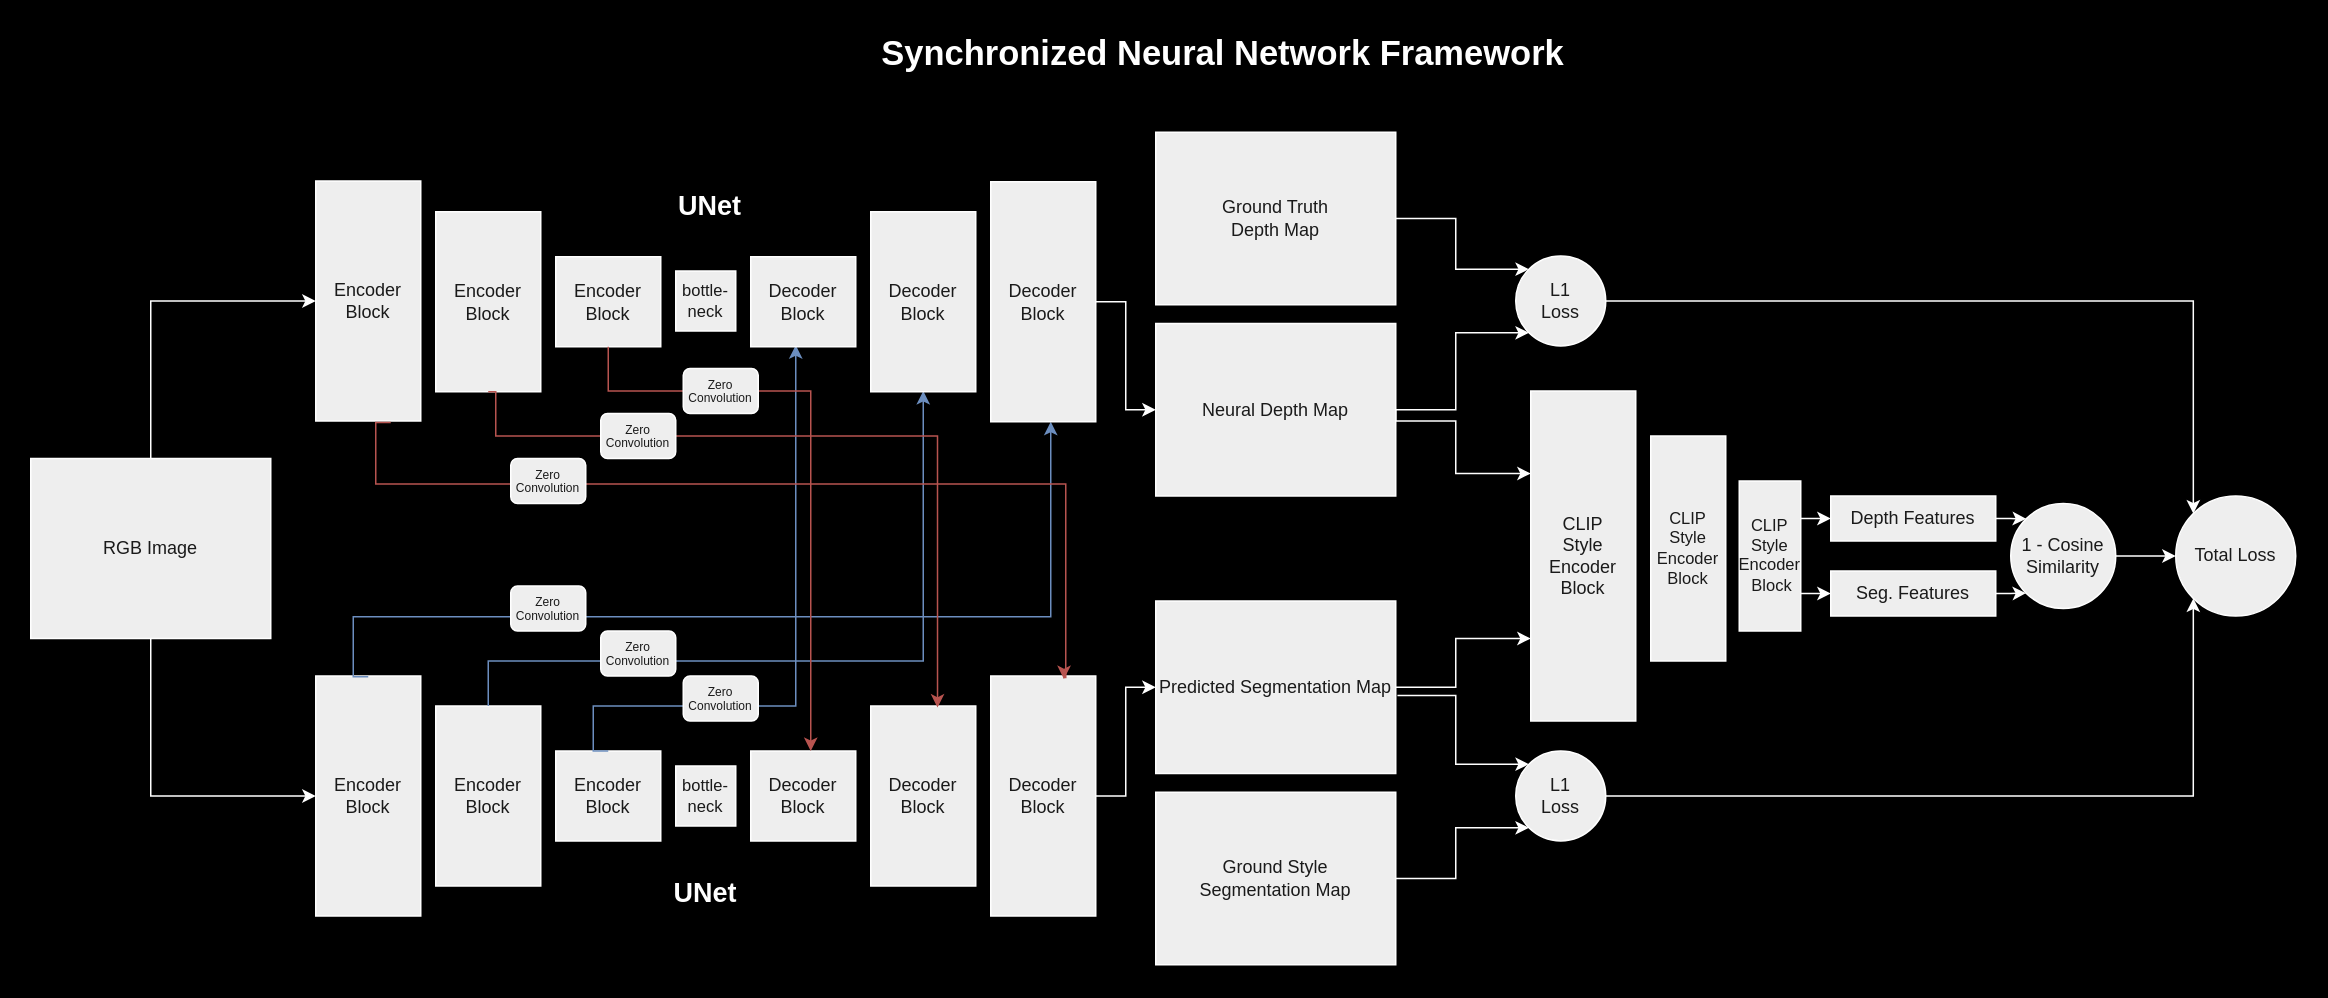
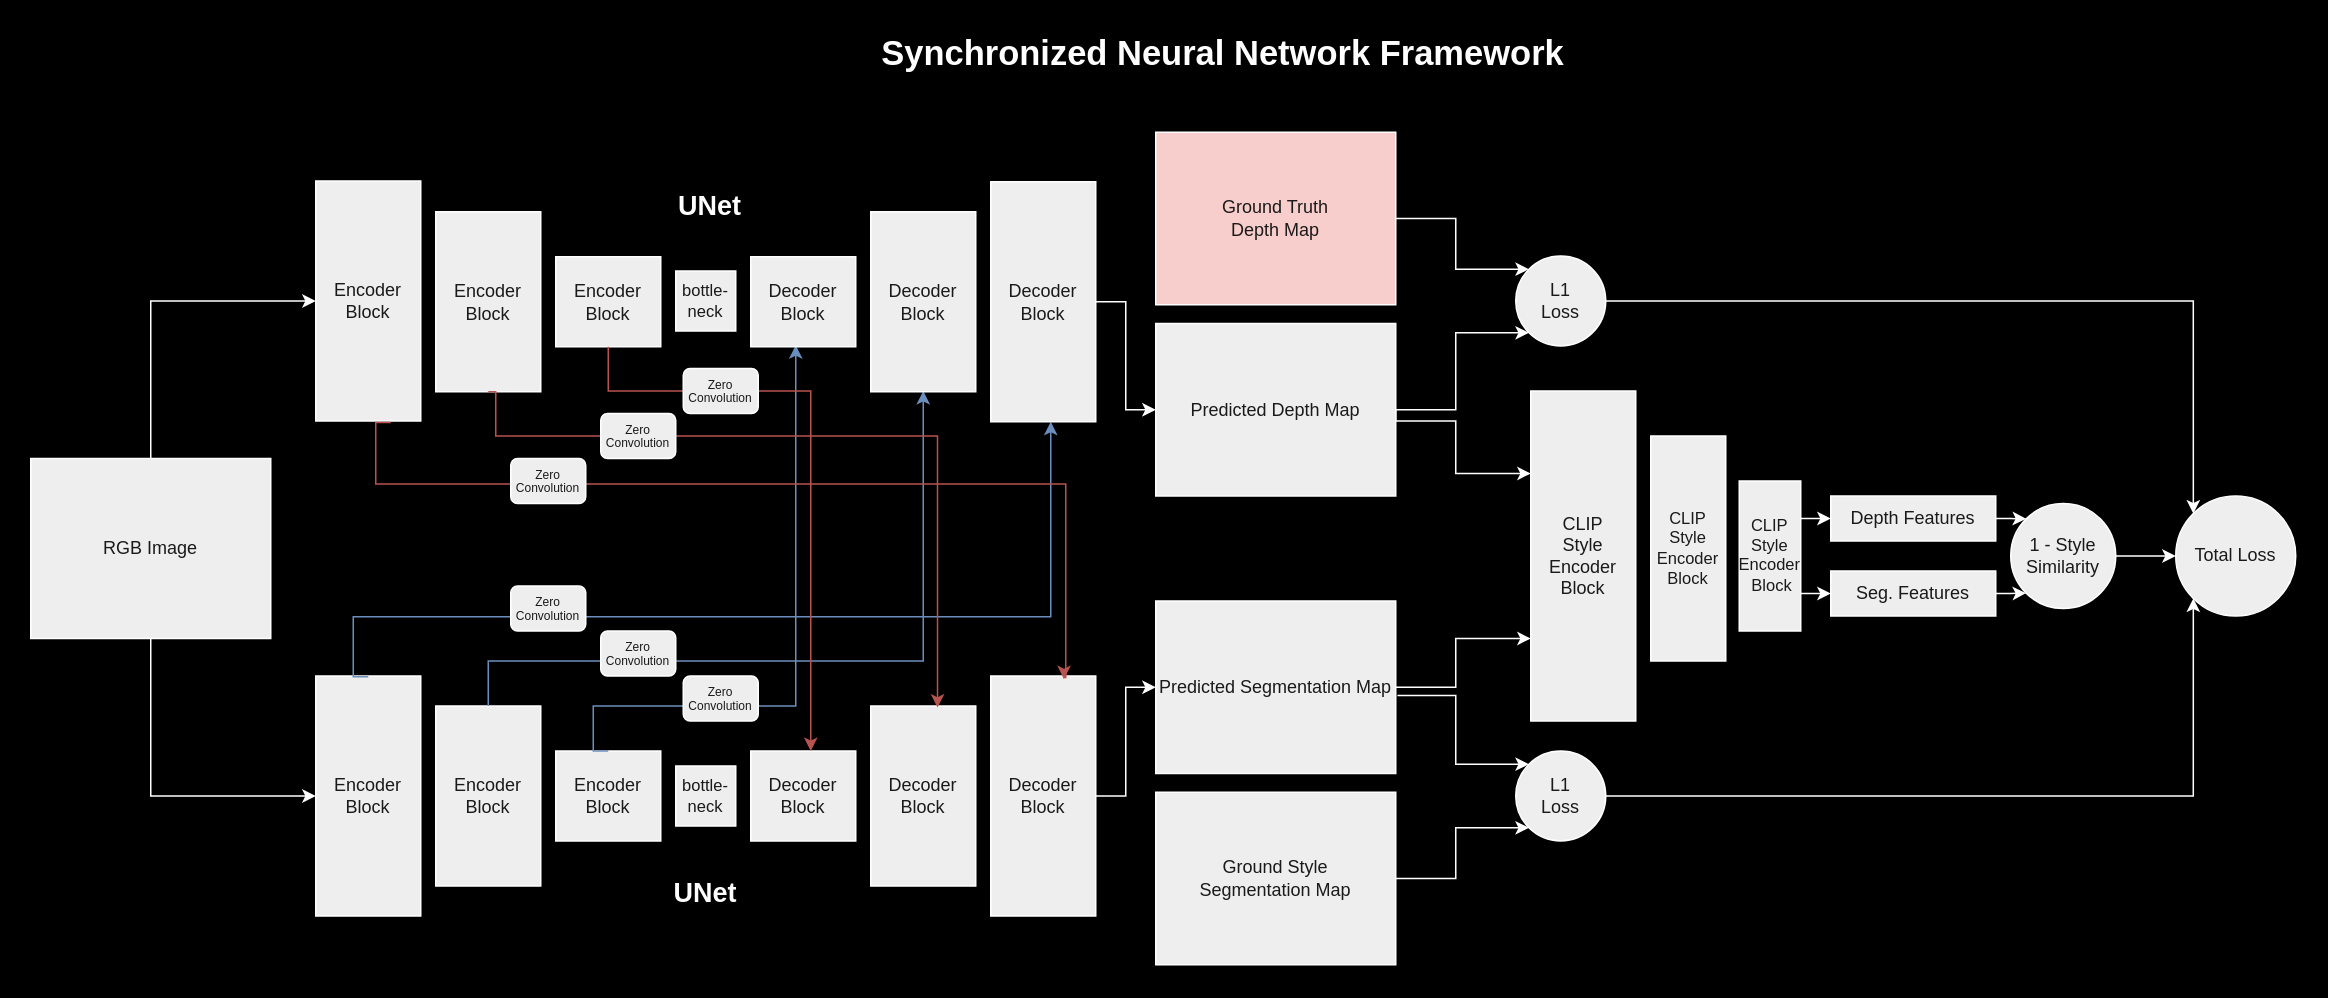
- <mxCell id="25" value="&lt;div&gt;Ground Truth &lt;br&gt;&lt;/div&gt;&lt;div&gt;Depth Map&lt;br&gt;&lt;/div&gt;" style="rounded=0;whiteSpace=wrap;html=1;labelBackgroundColor=none;fillColor=#EEEEEE;strokeColor=#FFFFFF;fontColor=#1A1A1A;" parent="1" vertex="1"><mxGeometry x="770" y="87.5" width="160" height="115" as="geometry" /></mxCell>
+ <mxCell id="25" value="&lt;div&gt;Ground Truth &lt;br&gt;&lt;/div&gt;&lt;div&gt;Depth Map&lt;br&gt;&lt;/div&gt;" style="rounded=0;whiteSpace=wrap;html=1;labelBackgroundColor=none;fillColor=#f8cecc;strokeColor=#FFFFFF;fontColor=#1A1A1A;" parent="1" vertex="1"><mxGeometry x="770" y="87.5" width="160" height="115" as="geometry" /></mxCell>
- <mxCell id="23" value="Neural Depth Map" style="rounded=0;whiteSpace=wrap;html=1;labelBackgroundColor=none;fillColor=#EEEEEE;strokeColor=#FFFFFF;fontColor=#1A1A1A;" parent="1" vertex="1"><mxGeometry x="770" y="215" width="160" height="115" as="geometry" /></mxCell>
+ <mxCell id="23" value="Predicted Depth Map" style="rounded=0;whiteSpace=wrap;html=1;labelBackgroundColor=none;fillColor=#EEEEEE;strokeColor=#FFFFFF;fontColor=#1A1A1A;" parent="1" vertex="1"><mxGeometry x="770" y="215" width="160" height="115" as="geometry" /></mxCell>
- <mxCell id="31" value="&lt;div&gt;1 - Cosine&lt;/div&gt;&lt;div&gt;Similarity&lt;br&gt;&lt;/div&gt;" style="ellipse;whiteSpace=wrap;html=1;aspect=fixed;labelBackgroundColor=none;fillColor=#EEEEEE;strokeColor=#FFFFFF;fontColor=#1A1A1A;" parent="1" vertex="1"><mxGeometry x="1340" y="335" width="70" height="70" as="geometry" /></mxCell>
+ <mxCell id="31" value="&lt;div&gt;1 - Style&lt;/div&gt;&lt;div&gt;Similarity&lt;br&gt;&lt;/div&gt;" style="ellipse;whiteSpace=wrap;html=1;aspect=fixed;labelBackgroundColor=none;fillColor=#EEEEEE;strokeColor=#FFFFFF;fontColor=#1A1A1A;" parent="1" vertex="1"><mxGeometry x="1340" y="335" width="70" height="70" as="geometry" /></mxCell>
